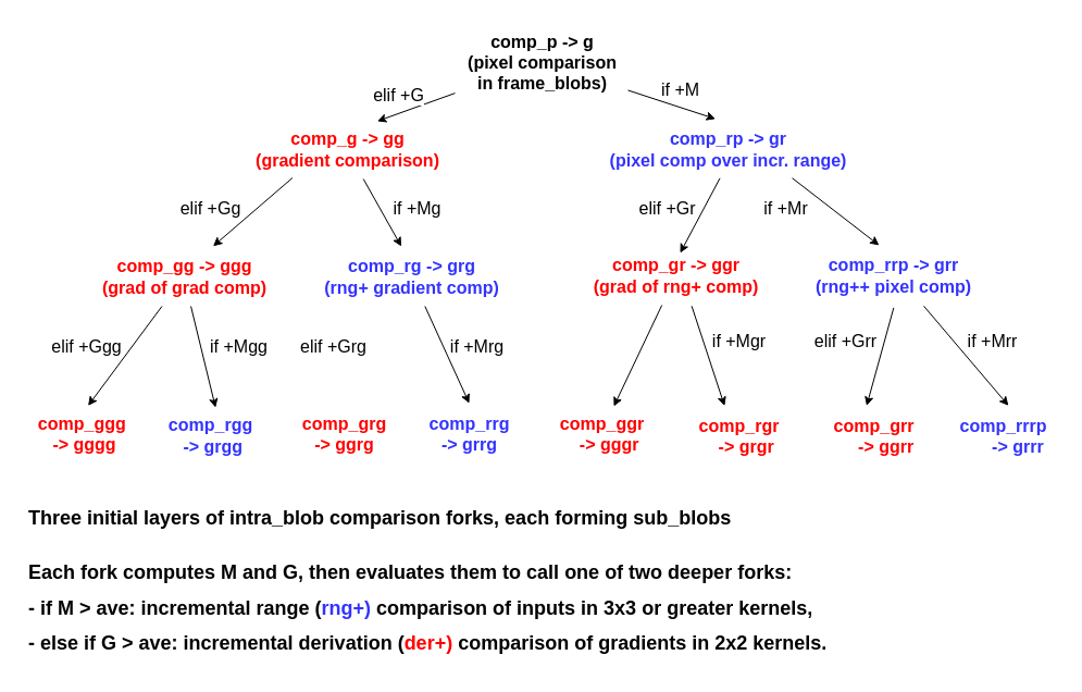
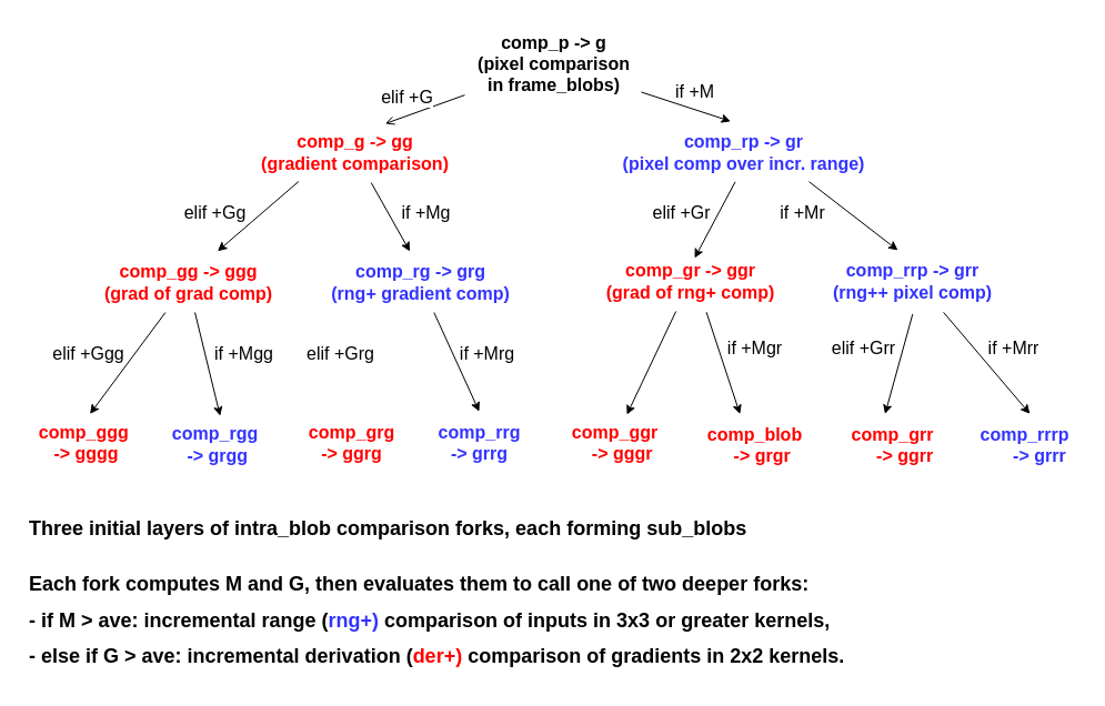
- <mxCell id="3" value="" style="endArrow=classic;html=1;entryX=0.646;entryY=0.017;entryDx=0;entryDy=0;entryPerimeter=0;strokeWidth=1;fontSize=16;fontColor=#000000;spacing=6;" parent="1" source="2" target="7" edge="1"><mxGeometry width="50" height="50" relative="1" as="geometry"><mxPoint x="423" y="89" as="sourcePoint" /><mxPoint x="323" y="160" as="targetPoint" /></mxGeometry></mxCell>
+ <mxCell id="3" value="" style="endArrow=open;html=1;entryX=0.646;entryY=0.017;entryDx=0;entryDy=0;entryPerimeter=0;strokeWidth=1;fontSize=16;fontColor=#000000;spacing=6;" parent="1" source="2" target="7" edge="1"><mxGeometry width="50" height="50" relative="1" as="geometry"><mxPoint x="423" y="89" as="sourcePoint" /><mxPoint x="323" y="160" as="targetPoint" /></mxGeometry></mxCell>
- <mxCell id="28" value="&lt;b style=&quot;font-size: 16px&quot;&gt;&lt;font style=&quot;font-size: 16px&quot;&gt;&lt;span style=&quot;font-size: 16px ; background-color: rgb(255 , 255 , 255)&quot;&gt;&lt;font color=&quot;#ff0000&quot;&gt;comp_rgr&lt;br&gt;&amp;nbsp; &amp;nbsp;-&amp;gt; grgr&lt;br style=&quot;font-size: 16px&quot;&gt;&lt;/font&gt;&lt;/span&gt;&lt;br style=&quot;font-size: 16px&quot;&gt;&lt;/font&gt;&lt;/b&gt;" style="text;html=1;align=center;verticalAlign=middle;resizable=0;points=[];autosize=1;strokeWidth=1;fontSize=16;fontColor=#000000;spacing=6;" parent="1" vertex="1"><mxGeometry x="631" y="373" width="96" height="73" as="geometry" /></mxCell>
+ <mxCell id="28" value="&lt;b style=&quot;font-size: 16px&quot;&gt;&lt;font style=&quot;font-size: 16px&quot;&gt;&lt;span style=&quot;font-size: 16px ; background-color: rgb(255 , 255 , 255)&quot;&gt;&lt;font color=&quot;#ff0000&quot;&gt;comp_blob&lt;br&gt;&amp;nbsp; &amp;nbsp;-&amp;gt; grgr&lt;br style=&quot;font-size: 16px&quot;&gt;&lt;/font&gt;&lt;/span&gt;&lt;br style=&quot;font-size: 16px&quot;&gt;&lt;/font&gt;&lt;/b&gt;" style="text;html=1;align=center;verticalAlign=middle;resizable=0;points=[];autosize=1;strokeWidth=1;fontSize=16;fontColor=#000000;spacing=6;" parent="1" vertex="1"><mxGeometry x="631" y="373" width="96" height="73" as="geometry" /></mxCell>
